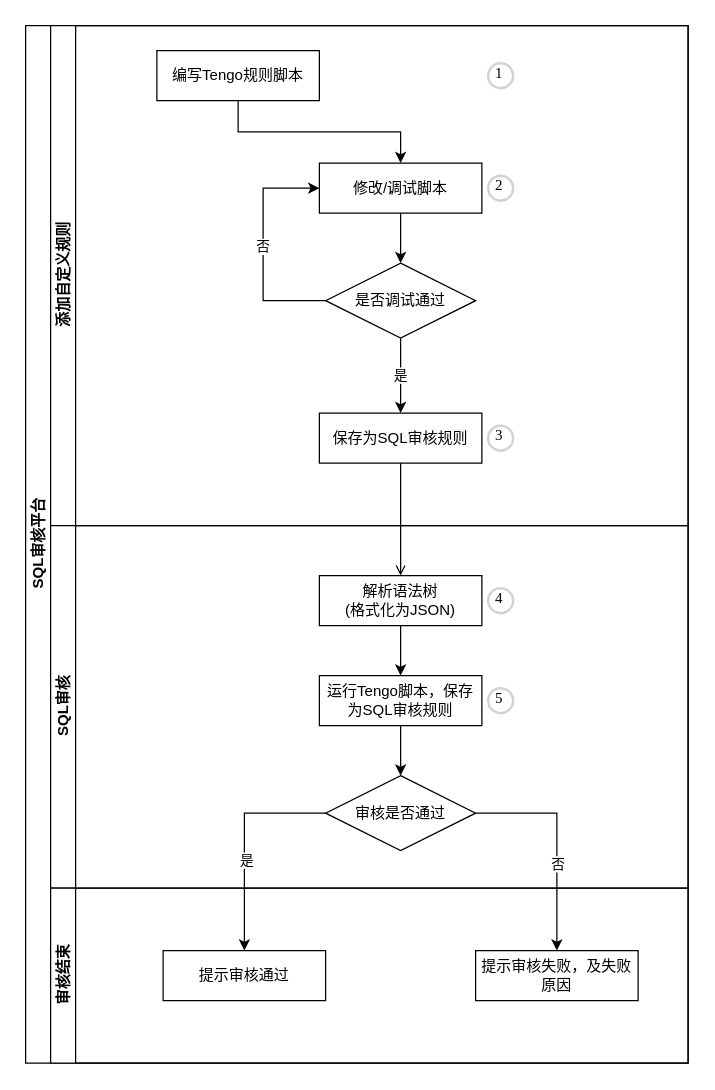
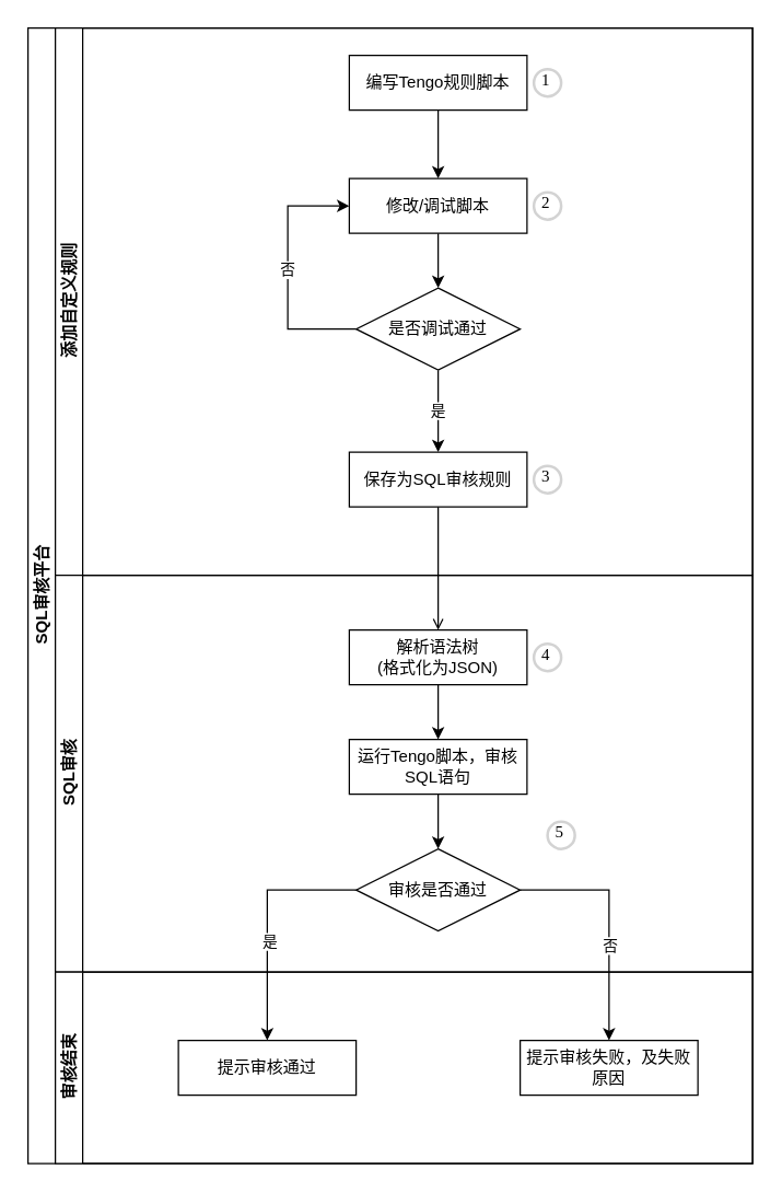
- <mxCell id="5" value="编写Tengo规则脚本" style="rounded=0;whiteSpace=wrap;html=1;fontFamily=Helvetica;fontSize=12;fontColor=#000000;align=center;" parent="3" vertex="1"><mxGeometry x="85" y="20" width="130" height="40" as="geometry" /></mxCell>
+ <mxCell id="5" value="编写Tengo规则脚本" style="rounded=0;whiteSpace=wrap;html=1;fontFamily=Helvetica;fontSize=12;fontColor=#000000;align=center;" parent="3" vertex="1"><mxGeometry x="215" y="20" width="130" height="40" as="geometry" /></mxCell>
- <mxCell id="19" value="运行Tengo脚本，保存为SQL审核规则" style="rounded=0;whiteSpace=wrap;html=1;fontFamily=Helvetica;fontSize=12;fontColor=#000000;align=center;" parent="15" vertex="1"><mxGeometry x="215" y="120" width="130" height="40" as="geometry" /></mxCell>
+ <mxCell id="19" value="运行Tengo脚本，审核SQL语句" style="rounded=0;whiteSpace=wrap;html=1;fontFamily=Helvetica;fontSize=12;fontColor=#000000;align=center;" parent="15" vertex="1"><mxGeometry x="215" y="120" width="130" height="40" as="geometry" /></mxCell>
- <mxCell id="21" value="5" style="ellipse;whiteSpace=wrap;html=1;aspect=fixed;strokeWidth=2;fontFamily=Tahoma;spacingBottom=4;spacingRight=2;strokeColor=#d3d3d3;" parent="15" vertex="1"><mxGeometry x="350" y="130" width="20" height="20" as="geometry" /></mxCell>
+ <mxCell id="21" value="5" style="ellipse;whiteSpace=wrap;html=1;aspect=fixed;strokeWidth=2;fontFamily=Tahoma;spacingBottom=4;spacingRight=2;strokeColor=#d3d3d3;" parent="15" vertex="1"><mxGeometry x="360" y="180" width="20" height="20" as="geometry" /></mxCell>
